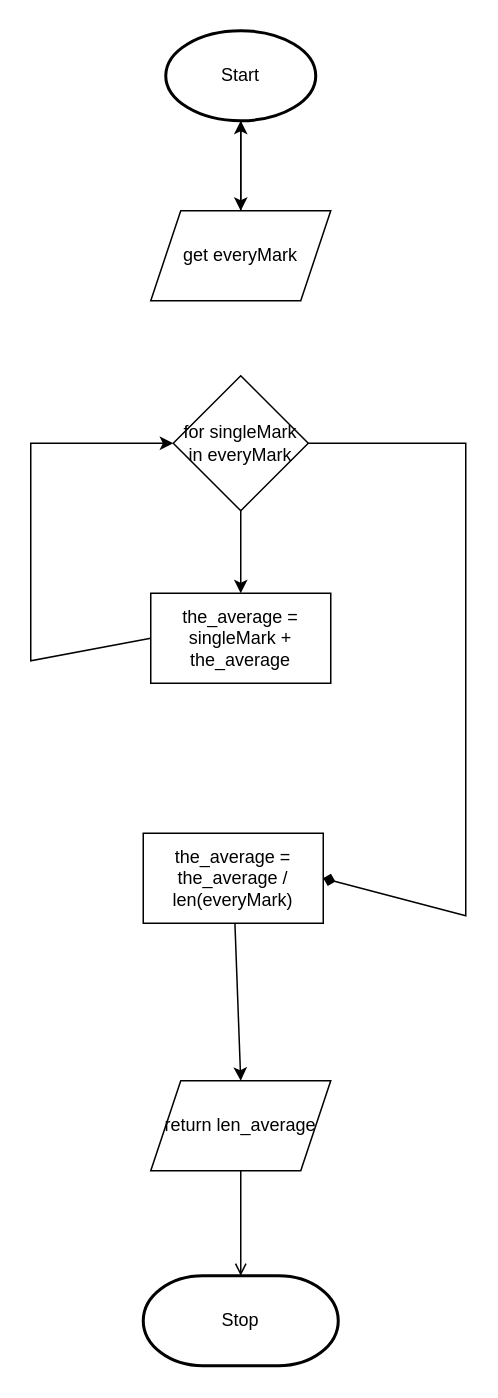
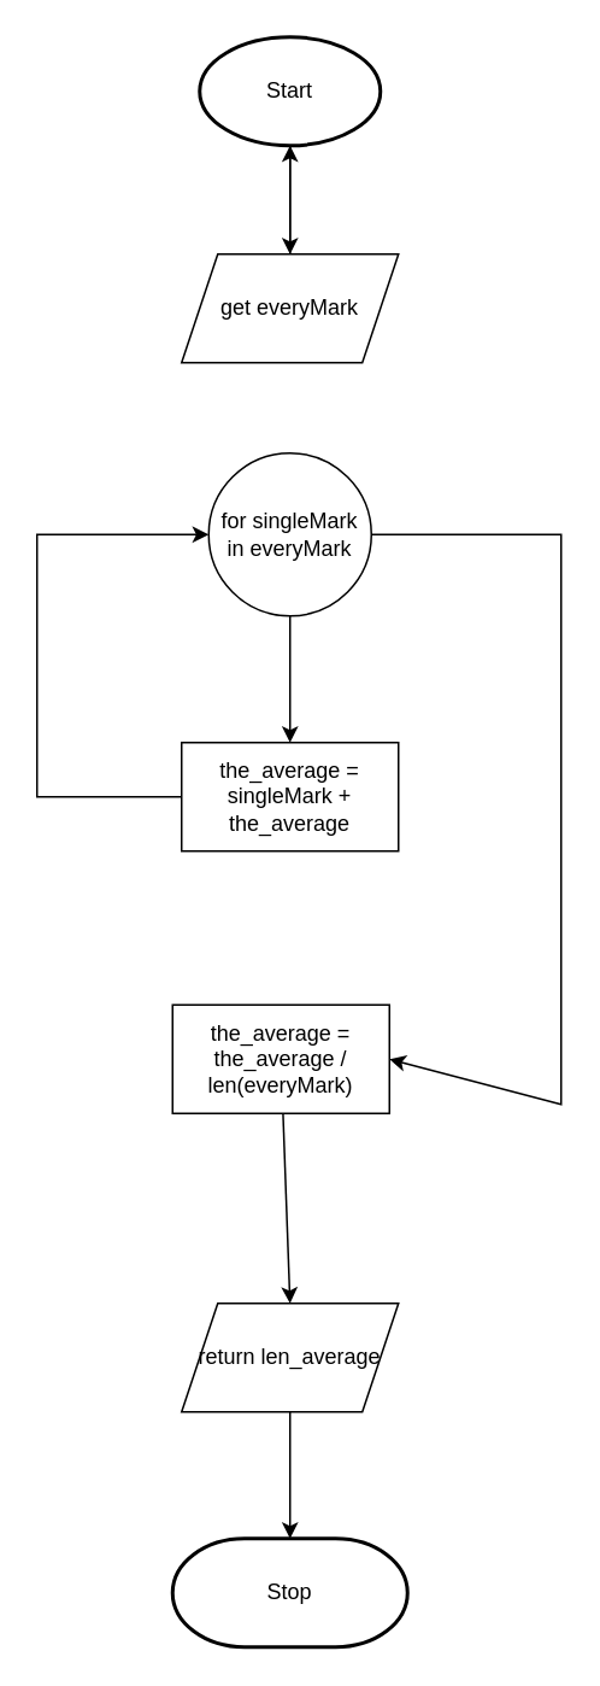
- <mxCell id="9" value="for singleMark in everyMark" style="rhombus;whiteSpace=wrap;html=1;" vertex="1" parent="1"><mxGeometry x="115" y="250" width="90" height="90" as="geometry" /></mxCell>
+ <mxCell id="9" value="for singleMark in everyMark" style="ellipse;whiteSpace=wrap;html=1;" vertex="1" parent="1"><mxGeometry x="115" y="250" width="90" height="90" as="geometry" /></mxCell>
- <mxCell id="11" value="the_average = singleMark + the_average" style="rounded=0;whiteSpace=wrap;html=1;" vertex="1" parent="1"><mxGeometry x="100" y="395" width="120" height="60" as="geometry" /></mxCell>
+ <mxCell id="11" value="the_average = singleMark + the_average" style="rounded=0;whiteSpace=wrap;html=1;" vertex="1" parent="1"><mxGeometry x="100" y="410" width="120" height="60" as="geometry" /></mxCell>
- <mxCell id="8" style="edgeStyle=none;rounded=0;html=1;entryX=1;entryY=0.5;entryDx=0;entryDy=0;endArrow=diamond;" edge="1" parent="1" source="9" target="13"><mxGeometry relative="1" as="geometry"><mxPoint x="310" y="620" as="targetPoint" /><Array as="points"><mxPoint x="310" y="295" /><mxPoint x="310" y="610" /></Array></mxGeometry></mxCell>
+ <mxCell id="8" style="edgeStyle=none;rounded=0;html=1;entryX=1;entryY=0.5;entryDx=0;entryDy=0;" edge="1" parent="1" source="9" target="13"><mxGeometry relative="1" as="geometry"><mxPoint x="310" y="620" as="targetPoint" /><Array as="points"><mxPoint x="310" y="295" /><mxPoint x="310" y="610" /></Array></mxGeometry></mxCell>
- <mxCell id="14" value="" style="edgeStyle=none;rounded=0;html=1;endArrow=open;" edge="1" parent="1" source="15" target="4"><mxGeometry relative="1" as="geometry" /></mxCell>
+ <mxCell id="14" value="" style="edgeStyle=none;rounded=0;html=1;" edge="1" parent="1" source="15" target="4"><mxGeometry relative="1" as="geometry" /></mxCell>
